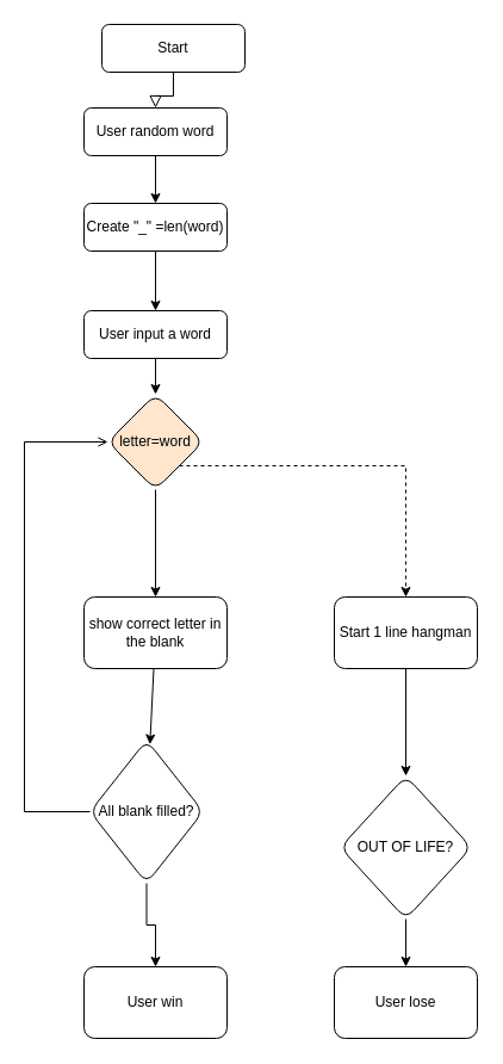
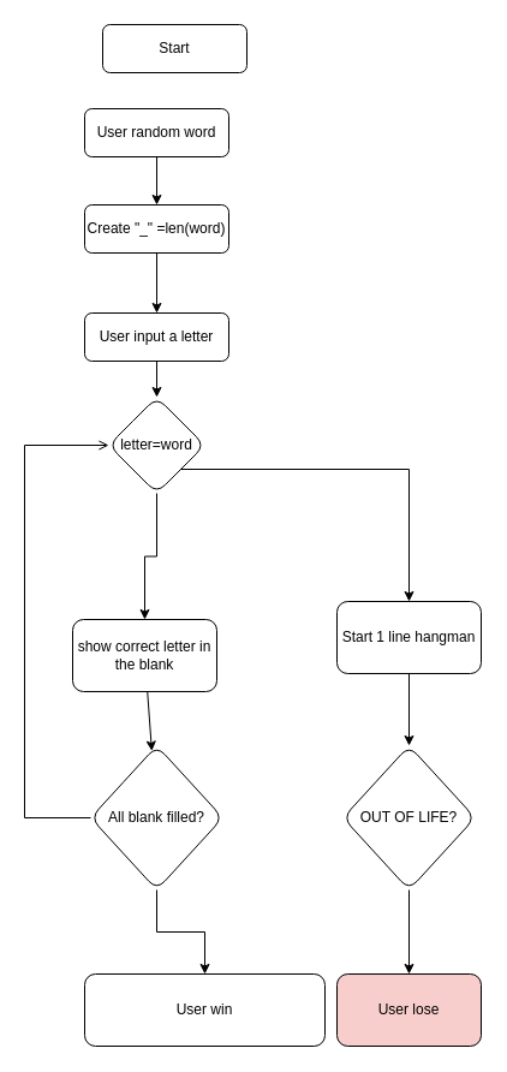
- <mxCell id="2" value="" style="rounded=0;html=1;jettySize=auto;orthogonalLoop=1;fontSize=11;endArrow=block;endFill=0;endSize=8;strokeWidth=1;shadow=0;labelBackgroundColor=none;edgeStyle=orthogonalEdgeStyle;" parent="1" source="3" target="5" edge="1"><mxGeometry relative="1" as="geometry"><mxPoint x="130" y="100" as="targetPoint" /></mxGeometry></mxCell>
- <mxCell id="7" value="User input a word" style="rounded=1;whiteSpace=wrap;html=1;fontSize=12;glass=0;strokeWidth=1;shadow=0;" vertex="1" parent="1"><mxGeometry x="70" y="260" width="120" height="40" as="geometry" /></mxCell>
+ <mxCell id="7" value="User input a letter" style="rounded=1;whiteSpace=wrap;html=1;fontSize=12;glass=0;strokeWidth=1;shadow=0;" vertex="1" parent="1"><mxGeometry x="70" y="260" width="120" height="40" as="geometry" /></mxCell>
- <mxCell id="10" value="letter=word" style="rhombus;whiteSpace=wrap;html=1;rounded=1;glass=0;strokeWidth=1;shadow=0;fillColor=#ffe6cc;" vertex="1" parent="1"><mxGeometry x="90" y="330" width="80" height="80" as="geometry" /></mxCell>
+ <mxCell id="10" value="letter=word" style="rhombus;whiteSpace=wrap;html=1;rounded=1;glass=0;strokeWidth=1;shadow=0;" vertex="1" parent="1"><mxGeometry x="90" y="330" width="80" height="80" as="geometry" /></mxCell>
- <mxCell id="8" value="" style="edgeStyle=orthogonalEdgeStyle;rounded=0;orthogonalLoop=1;jettySize=auto;html=1;dashed=1;" edge="1" parent="1" source="10" target="14"><mxGeometry relative="1" as="geometry"><Array as="points"><mxPoint x="340" y="390" /></Array></mxGeometry></mxCell>
+ <mxCell id="8" value="" style="edgeStyle=orthogonalEdgeStyle;rounded=0;orthogonalLoop=1;jettySize=auto;html=1;" edge="1" parent="1" source="10" target="14"><mxGeometry relative="1" as="geometry"><Array as="points"><mxPoint x="340" y="390" /></Array></mxGeometry></mxCell>
- <mxCell id="16" value="show correct letter in the blank" style="whiteSpace=wrap;html=1;rounded=1;glass=0;strokeWidth=1;shadow=0;" vertex="1" parent="1"><mxGeometry x="70" y="500" width="120" height="60" as="geometry" /></mxCell>
+ <mxCell id="16" value="show correct letter in the blank" style="whiteSpace=wrap;html=1;rounded=1;glass=0;strokeWidth=1;shadow=0;" vertex="1" parent="1"><mxGeometry x="60" y="515" width="120" height="60" as="geometry" /></mxCell>
- <mxCell id="19" value="All blank filled?" style="rhombus;whiteSpace=wrap;html=1;rounded=1;glass=0;strokeWidth=1;shadow=0;" vertex="1" parent="1"><mxGeometry x="75" y="620" width="95" height="120" as="geometry" /></mxCell>
+ <mxCell id="19" value="All blank filled?" style="rhombus;whiteSpace=wrap;html=1;rounded=1;glass=0;strokeWidth=1;shadow=0;" vertex="1" parent="1"><mxGeometry x="75" y="620" width="110" height="120" as="geometry" /></mxCell>
- <mxCell id="21" value="OUT OF LIFE?" style="rhombus;whiteSpace=wrap;html=1;rounded=1;glass=0;strokeWidth=1;shadow=0;" vertex="1" parent="1"><mxGeometry x="285" y="650" width="110" height="120" as="geometry" /></mxCell>
+ <mxCell id="21" value="OUT OF LIFE?" style="rhombus;whiteSpace=wrap;html=1;rounded=1;glass=0;strokeWidth=1;shadow=0;" vertex="1" parent="1"><mxGeometry x="285" y="620" width="110" height="120" as="geometry" /></mxCell>
- <mxCell id="22" value="User win" style="whiteSpace=wrap;html=1;rounded=1;glass=0;strokeWidth=1;shadow=0;" vertex="1" parent="1"><mxGeometry x="70" y="810" width="120" height="60" as="geometry" /></mxCell>
+ <mxCell id="22" value="User win" style="whiteSpace=wrap;html=1;rounded=1;glass=0;strokeWidth=1;shadow=0;" vertex="1" parent="1"><mxGeometry x="70" y="810" width="200" height="60" as="geometry" /></mxCell>
- <mxCell id="23" value="User lose" style="whiteSpace=wrap;html=1;rounded=1;glass=0;strokeWidth=1;shadow=0;" vertex="1" parent="1"><mxGeometry x="280" y="810" width="120" height="60" as="geometry" /></mxCell>
+ <mxCell id="23" value="User lose" style="whiteSpace=wrap;html=1;rounded=1;glass=0;strokeWidth=1;shadow=0;fillColor=#f8cecc;" vertex="1" parent="1"><mxGeometry x="280" y="810" width="120" height="60" as="geometry" /></mxCell>
